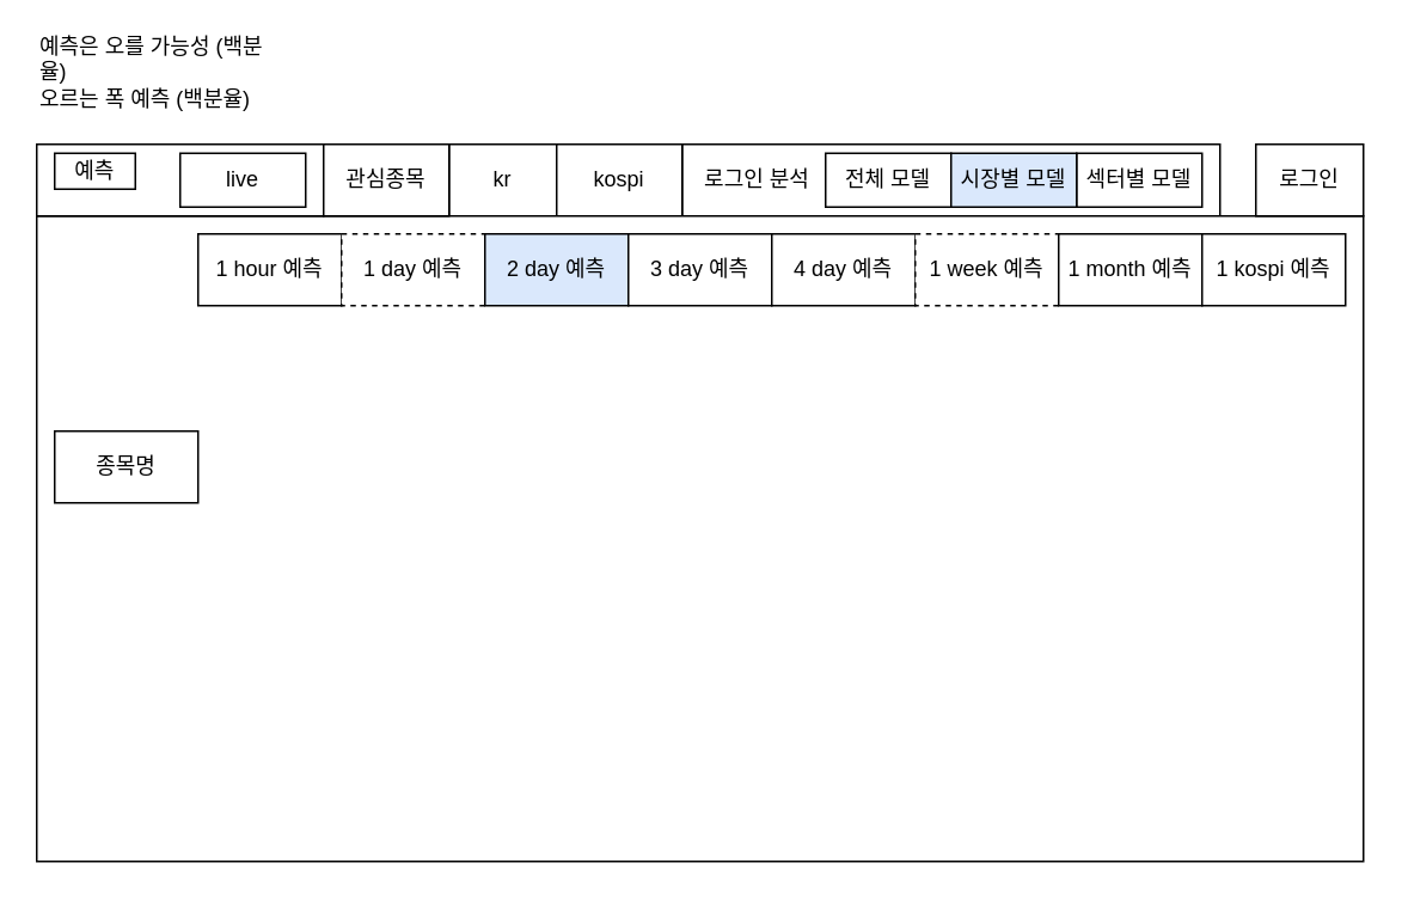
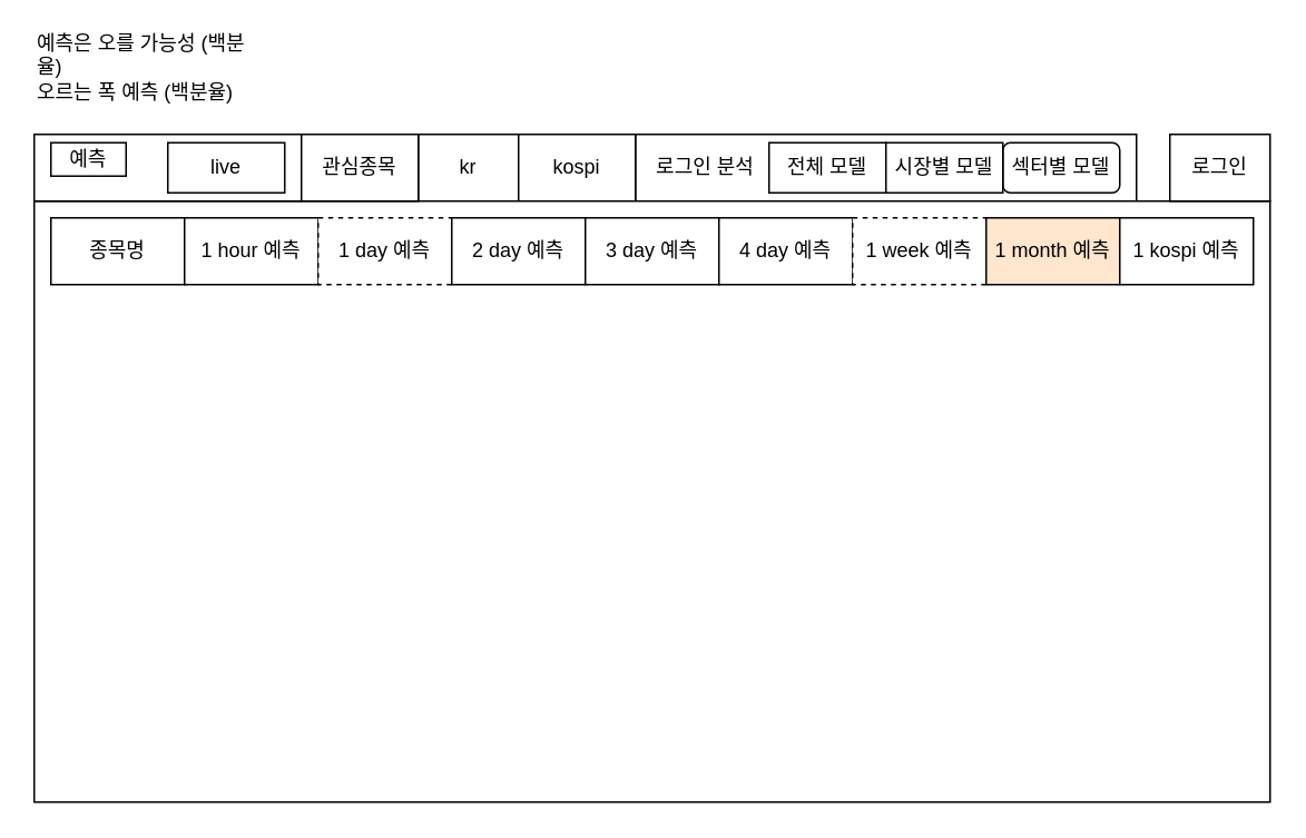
- <mxCell id="12" value="시장별 모델" style="rounded=0;whiteSpace=wrap;html=1;fillColor=#dae8fc;" vertex="1" parent="1"><mxGeometry x="530" y="85" width="70" height="30" as="geometry" /></mxCell>
+ <mxCell id="12" value="시장별 모델" style="rounded=0;whiteSpace=wrap;html=1;" vertex="1" parent="1"><mxGeometry x="530" y="85" width="70" height="30" as="geometry" /></mxCell>
- <mxCell id="11" value="섹터별 모델" style="rounded=0;whiteSpace=wrap;html=1;" vertex="1" parent="1"><mxGeometry x="600" y="85" width="70" height="30" as="geometry" /></mxCell>
+ <mxCell id="11" value="섹터별 모델" style="whiteSpace=wrap;html=1;rounded=1;" vertex="1" parent="1"><mxGeometry x="600" y="85" width="70" height="30" as="geometry" /></mxCell>
- <mxCell id="9" value="2 day 예측" style="rounded=0;whiteSpace=wrap;html=1;fillColor=#dae8fc;" vertex="1" parent="1"><mxGeometry x="270" y="130" width="80" height="40" as="geometry" /></mxCell>
+ <mxCell id="9" value="2 day 예측" style="rounded=0;whiteSpace=wrap;html=1;" vertex="1" parent="1"><mxGeometry x="270" y="130" width="80" height="40" as="geometry" /></mxCell>
- <mxCell id="19" value="1 month 예측" style="rounded=0;whiteSpace=wrap;html=1;" vertex="1" parent="1"><mxGeometry x="590" y="130" width="80" height="40" as="geometry" /></mxCell>
+ <mxCell id="19" value="1 month 예측" style="rounded=0;whiteSpace=wrap;html=1;fillColor=#ffe6cc;" vertex="1" parent="1"><mxGeometry x="590" y="130" width="80" height="40" as="geometry" /></mxCell>
- <mxCell id="6" value="종목명" style="rounded=0;whiteSpace=wrap;html=1;" vertex="1" parent="1"><mxGeometry x="30" y="240" width="80" height="40" as="geometry" /></mxCell>
+ <mxCell id="6" value="종목명" style="rounded=0;whiteSpace=wrap;html=1;" vertex="1" parent="1"><mxGeometry x="30" y="130" width="80" height="40" as="geometry" /></mxCell>
